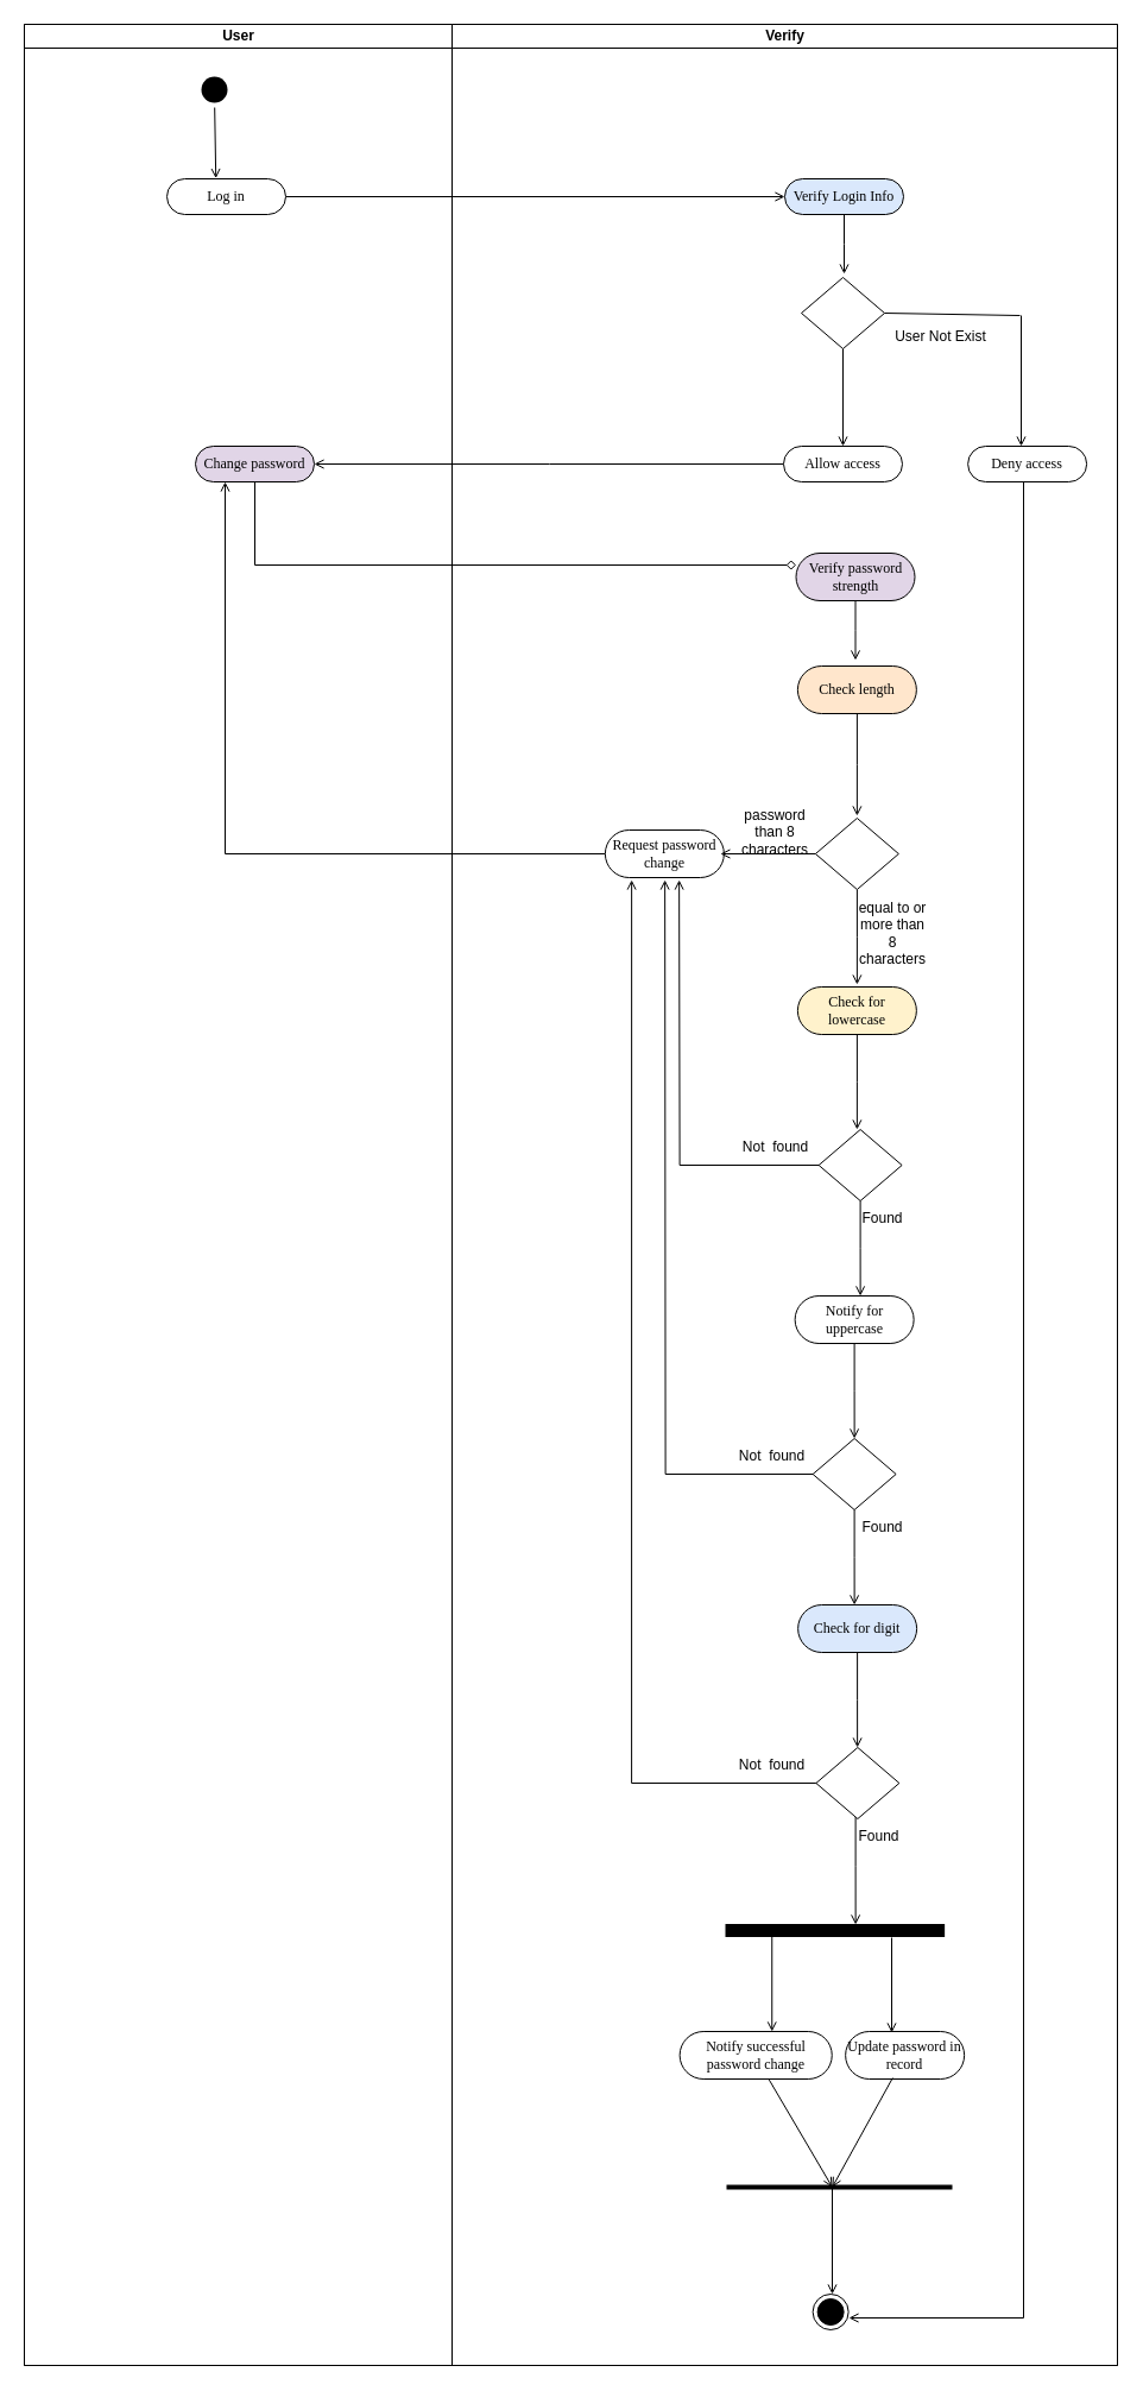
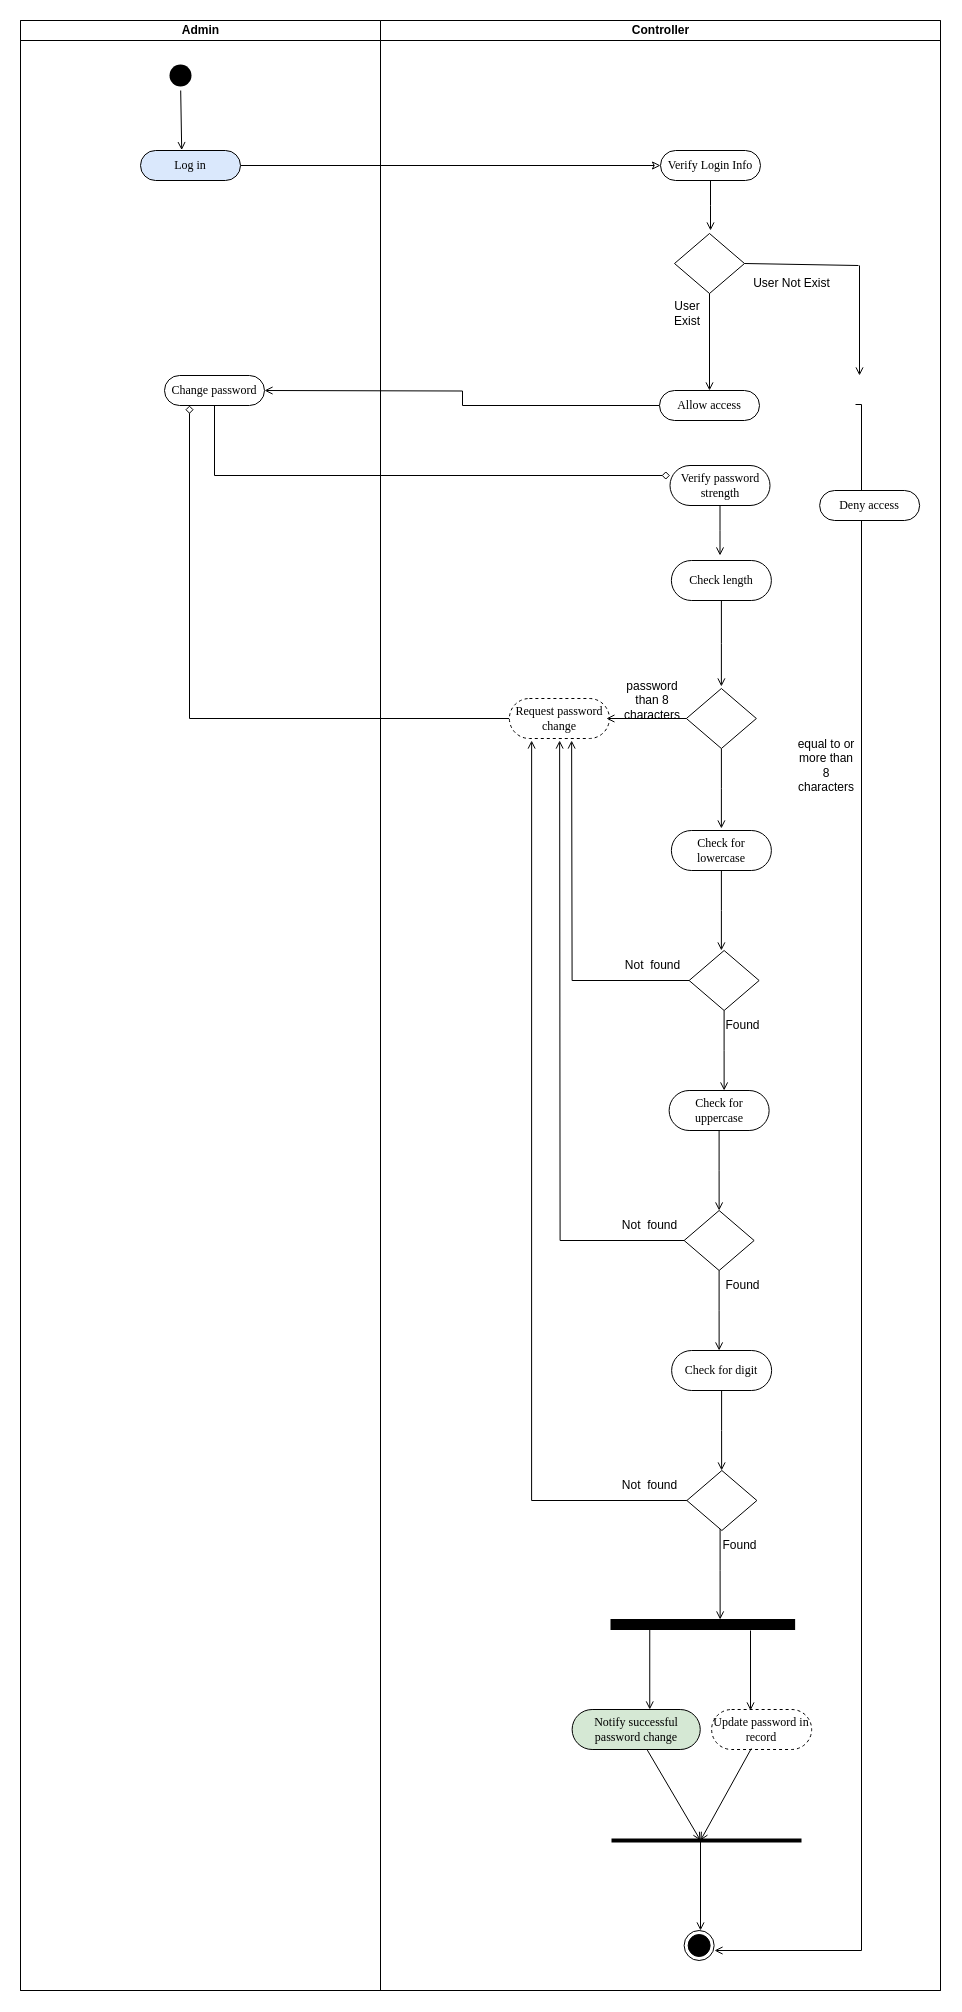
- <mxCell id="7" value="User" style="swimlane;html=1;startSize=20;" parent="4" vertex="1"><mxGeometry width="360" height="1970" as="geometry"><mxRectangle width="30" height="1880" as="alternateBounds" /></mxGeometry></mxCell>
+ <mxCell id="7" value="Admin" style="swimlane;html=1;startSize=20;" parent="4" vertex="1"><mxGeometry width="360" height="1970" as="geometry"><mxRectangle width="30" height="1880" as="alternateBounds" /></mxGeometry></mxCell>
- <mxCell id="18" value="Verify" style="swimlane;html=1;startSize=20;" parent="4" vertex="1"><mxGeometry x="360" width="560" height="1970" as="geometry" /></mxCell>
+ <mxCell id="18" value="Controller" style="swimlane;html=1;startSize=20;" parent="4" vertex="1"><mxGeometry x="360" width="560" height="1970" as="geometry" /></mxCell>
- <mxCell id="11" value="Log in" style="rounded=1;whiteSpace=wrap;html=1;shadow=0;comic=0;labelBackgroundColor=none;strokeWidth=1;fontFamily=Verdana;fontSize=12;align=center;arcSize=50;" parent="10" vertex="1"><mxGeometry width="100" height="30" as="geometry" /></mxCell>
+ <mxCell id="11" value="Log in" style="rounded=1;whiteSpace=wrap;html=1;shadow=0;comic=0;labelBackgroundColor=none;strokeWidth=1;fontFamily=Verdana;fontSize=12;align=center;arcSize=50;fillColor=#dae8fc;" parent="10" vertex="1"><mxGeometry width="100" height="30" as="geometry" /></mxCell>
- <mxCell id="6" value="" style="edgeStyle=orthogonalEdgeStyle;rounded=0;orthogonalLoop=1;jettySize=auto;html=1;endArrow=open;endFill=0;" parent="4" source="11" target="22" edge="1"><mxGeometry relative="1" as="geometry" /></mxCell>
+ <mxCell id="6" value="" style="edgeStyle=orthogonalEdgeStyle;rounded=0;orthogonalLoop=1;jettySize=auto;html=1;endArrow=classic;endFill=0;" parent="4" source="11" target="22" edge="1"><mxGeometry relative="1" as="geometry" /></mxCell>
- <mxCell id="22" value="Verify Login Info" style="rounded=1;whiteSpace=wrap;html=1;shadow=0;comic=0;labelBackgroundColor=none;strokeWidth=1;fontFamily=Verdana;fontSize=12;align=center;arcSize=50;fillColor=#dae8fc;" parent="18" vertex="1"><mxGeometry x="280" y="130" width="100" height="30" as="geometry" /></mxCell>
+ <mxCell id="22" value="Verify Login Info" style="rounded=1;whiteSpace=wrap;html=1;shadow=0;comic=0;labelBackgroundColor=none;strokeWidth=1;fontFamily=Verdana;fontSize=12;align=center;arcSize=50;" parent="18" vertex="1"><mxGeometry x="280" y="130" width="100" height="30" as="geometry" /></mxCell>
+ <mxCell id="19" value="User Exist" style="text;html=1;strokeColor=none;fillColor=none;align=center;verticalAlign=middle;whiteSpace=wrap;rounded=0;" parent="18" vertex="1"><mxGeometry x="286.75" y="283" width="40" height="20" as="geometry" /></mxCell>
- <mxCell id="13" value="Change password" style="rounded=1;whiteSpace=wrap;html=1;shadow=0;comic=0;labelBackgroundColor=none;strokeWidth=1;fontFamily=Verdana;fontSize=12;align=center;arcSize=50;fillColor=#e1d5e7;" vertex="1" parent="7"><mxGeometry x="144" y="355" width="100" height="30" as="geometry" /></mxCell>
+ <mxCell id="13" value="Change password" style="rounded=1;whiteSpace=wrap;html=1;shadow=0;comic=0;labelBackgroundColor=none;strokeWidth=1;fontFamily=Verdana;fontSize=12;align=center;arcSize=50;" vertex="1" parent="7"><mxGeometry x="144" y="355" width="100" height="30" as="geometry" /></mxCell>
- <mxCell id="23" value="Allow access" style="rounded=1;whiteSpace=wrap;html=1;shadow=0;comic=0;labelBackgroundColor=none;strokeWidth=1;fontFamily=Verdana;fontSize=12;align=center;arcSize=50;" parent="18" vertex="1"><mxGeometry x="279" y="355" width="100" height="30" as="geometry" /></mxCell>
+ <mxCell id="23" value="Allow access" style="rounded=1;whiteSpace=wrap;html=1;shadow=0;comic=0;labelBackgroundColor=none;strokeWidth=1;fontFamily=Verdana;fontSize=12;align=center;arcSize=50;" parent="18" vertex="1"><mxGeometry x="279" y="370" width="100" height="30" as="geometry" /></mxCell>
- <mxCell id="29" value="Deny access" style="rounded=1;whiteSpace=wrap;html=1;shadow=0;comic=0;labelBackgroundColor=none;strokeWidth=1;fontFamily=Verdana;fontSize=12;align=center;arcSize=50;" parent="18" vertex="1"><mxGeometry x="434.13" y="355" width="100" height="30" as="geometry" /></mxCell>
+ <mxCell id="29" value="Deny access" style="rounded=1;whiteSpace=wrap;html=1;shadow=0;comic=0;labelBackgroundColor=none;strokeWidth=1;fontFamily=Verdana;fontSize=12;align=center;arcSize=50;" parent="18" vertex="1"><mxGeometry x="439.13" y="470" width="100" height="30" as="geometry" /></mxCell>
- <mxCell id="17" value="" style="edgeStyle=orthogonalEdgeStyle;rounded=0;orthogonalLoop=1;jettySize=auto;html=1;endArrow=open;endFill=0;entryX=0.25;entryY=1;entryDx=0;entryDy=0;" edge="1" parent="4" source="33" target="13"><mxGeometry relative="1" as="geometry"><mxPoint x="274" y="723" as="targetPoint" /></mxGeometry></mxCell>
+ <mxCell id="17" value="" style="edgeStyle=orthogonalEdgeStyle;rounded=0;orthogonalLoop=1;jettySize=auto;html=1;endArrow=diamond;endFill=0;entryX=0.25;entryY=1;entryDx=0;entryDy=0;" edge="1" parent="4" source="33" target="13"><mxGeometry relative="1" as="geometry"><mxPoint x="274" y="723" as="targetPoint" /></mxGeometry></mxCell>
- <mxCell id="21" value="Verify password strength" style="rounded=1;whiteSpace=wrap;html=1;shadow=0;comic=0;labelBackgroundColor=none;strokeWidth=1;fontFamily=Verdana;fontSize=12;align=center;arcSize=50;fillColor=#e1d5e7;" parent="18" vertex="1"><mxGeometry x="289.5" y="445" width="100" height="40" as="geometry" /></mxCell>
+ <mxCell id="21" value="Verify password strength" style="rounded=1;whiteSpace=wrap;html=1;shadow=0;comic=0;labelBackgroundColor=none;strokeWidth=1;fontFamily=Verdana;fontSize=12;align=center;arcSize=50;" parent="18" vertex="1"><mxGeometry x="289.5" y="445" width="100" height="40" as="geometry" /></mxCell>
- <mxCell id="59" value="Check length" style="rounded=1;whiteSpace=wrap;html=1;shadow=0;comic=0;labelBackgroundColor=none;strokeWidth=1;fontFamily=Verdana;fontSize=12;align=center;arcSize=50;fillColor=#ffe6cc;" vertex="1" parent="18"><mxGeometry x="290.88" y="540" width="100" height="40" as="geometry" /></mxCell>
+ <mxCell id="59" value="Check length" style="rounded=1;whiteSpace=wrap;html=1;shadow=0;comic=0;labelBackgroundColor=none;strokeWidth=1;fontFamily=Verdana;fontSize=12;align=center;arcSize=50;" vertex="1" parent="18"><mxGeometry x="290.88" y="540" width="100" height="40" as="geometry" /></mxCell>
- <mxCell id="33" value="Request password change" style="rounded=1;whiteSpace=wrap;html=1;shadow=0;comic=0;labelBackgroundColor=none;strokeWidth=1;fontFamily=Verdana;fontSize=12;align=center;arcSize=50;" vertex="1" parent="18"><mxGeometry x="128.88" y="678" width="100" height="40" as="geometry" /></mxCell>
+ <mxCell id="33" value="Request password change" style="rounded=1;whiteSpace=wrap;html=1;shadow=0;comic=0;labelBackgroundColor=none;strokeWidth=1;fontFamily=Verdana;fontSize=12;align=center;arcSize=50;dashed=1;" vertex="1" parent="18"><mxGeometry x="128.88" y="678" width="100" height="40" as="geometry" /></mxCell>
- <mxCell id="56" value="equal to or more than 8 characters" style="text;html=1;strokeColor=none;fillColor=none;align=center;verticalAlign=middle;whiteSpace=wrap;rounded=0;" vertex="1" parent="18"><mxGeometry x="341.13" y="740" width="60" height="50" as="geometry" /></mxCell>
+ <mxCell id="56" value="equal to or more than 8 characters" style="text;html=1;strokeColor=none;fillColor=none;align=center;verticalAlign=middle;whiteSpace=wrap;rounded=0;" vertex="1" parent="18"><mxGeometry x="416.13" y="720" width="60" height="50" as="geometry" /></mxCell>
- <mxCell id="60" value="Check for lowercase" style="rounded=1;whiteSpace=wrap;html=1;shadow=0;comic=0;labelBackgroundColor=none;strokeWidth=1;fontFamily=Verdana;fontSize=12;align=center;arcSize=50;fillColor=#fff2cc;" vertex="1" parent="18"><mxGeometry x="290.88" y="810" width="100" height="40" as="geometry" /></mxCell>
+ <mxCell id="60" value="Check for lowercase" style="rounded=1;whiteSpace=wrap;html=1;shadow=0;comic=0;labelBackgroundColor=none;strokeWidth=1;fontFamily=Verdana;fontSize=12;align=center;arcSize=50;" vertex="1" parent="18"><mxGeometry x="290.88" y="810" width="100" height="40" as="geometry" /></mxCell>
- <mxCell id="47" value="Notify for uppercase" style="rounded=1;whiteSpace=wrap;html=1;shadow=0;comic=0;labelBackgroundColor=none;strokeWidth=1;fontFamily=Verdana;fontSize=12;align=center;arcSize=50;" vertex="1" parent="18"><mxGeometry x="288.63" y="1070" width="100" height="40" as="geometry" /></mxCell>
+ <mxCell id="47" value="Check for uppercase" style="rounded=1;whiteSpace=wrap;html=1;shadow=0;comic=0;labelBackgroundColor=none;strokeWidth=1;fontFamily=Verdana;fontSize=12;align=center;arcSize=50;" vertex="1" parent="18"><mxGeometry x="288.63" y="1070" width="100" height="40" as="geometry" /></mxCell>
- <mxCell id="61" value="Check for digit" style="rounded=1;whiteSpace=wrap;html=1;shadow=0;comic=0;labelBackgroundColor=none;strokeWidth=1;fontFamily=Verdana;fontSize=12;align=center;arcSize=50;fillColor=#dae8fc;" vertex="1" parent="18"><mxGeometry x="291.13" y="1330" width="100" height="40" as="geometry" /></mxCell>
+ <mxCell id="61" value="Check for digit" style="rounded=1;whiteSpace=wrap;html=1;shadow=0;comic=0;labelBackgroundColor=none;strokeWidth=1;fontFamily=Verdana;fontSize=12;align=center;arcSize=50;" vertex="1" parent="18"><mxGeometry x="291.13" y="1330" width="100" height="40" as="geometry" /></mxCell>
- <mxCell id="45" value="Notify successful password change" style="rounded=1;whiteSpace=wrap;html=1;shadow=0;comic=0;labelBackgroundColor=none;strokeWidth=1;fontFamily=Verdana;fontSize=12;align=center;arcSize=50;" vertex="1" parent="18"><mxGeometry x="191.63" y="1689" width="128.12" height="40" as="geometry" /></mxCell>
+ <mxCell id="45" value="Notify successful password change" style="rounded=1;whiteSpace=wrap;html=1;shadow=0;comic=0;labelBackgroundColor=none;strokeWidth=1;fontFamily=Verdana;fontSize=12;align=center;arcSize=50;fillColor=#d5e8d4;" vertex="1" parent="18"><mxGeometry x="191.63" y="1689" width="128.12" height="40" as="geometry" /></mxCell>
- <mxCell id="63" value="Update password in record" style="rounded=1;whiteSpace=wrap;html=1;shadow=0;comic=0;labelBackgroundColor=none;strokeWidth=1;fontFamily=Verdana;fontSize=12;align=center;arcSize=50;" vertex="1" parent="18"><mxGeometry x="331.13" y="1689" width="100" height="40" as="geometry" /></mxCell>
+ <mxCell id="63" value="Update password in record" style="rounded=1;whiteSpace=wrap;html=1;shadow=0;comic=0;labelBackgroundColor=none;strokeWidth=1;fontFamily=Verdana;fontSize=12;align=center;arcSize=50;dashed=1;" vertex="1" parent="18"><mxGeometry x="331.13" y="1689" width="100" height="40" as="geometry" /></mxCell>
